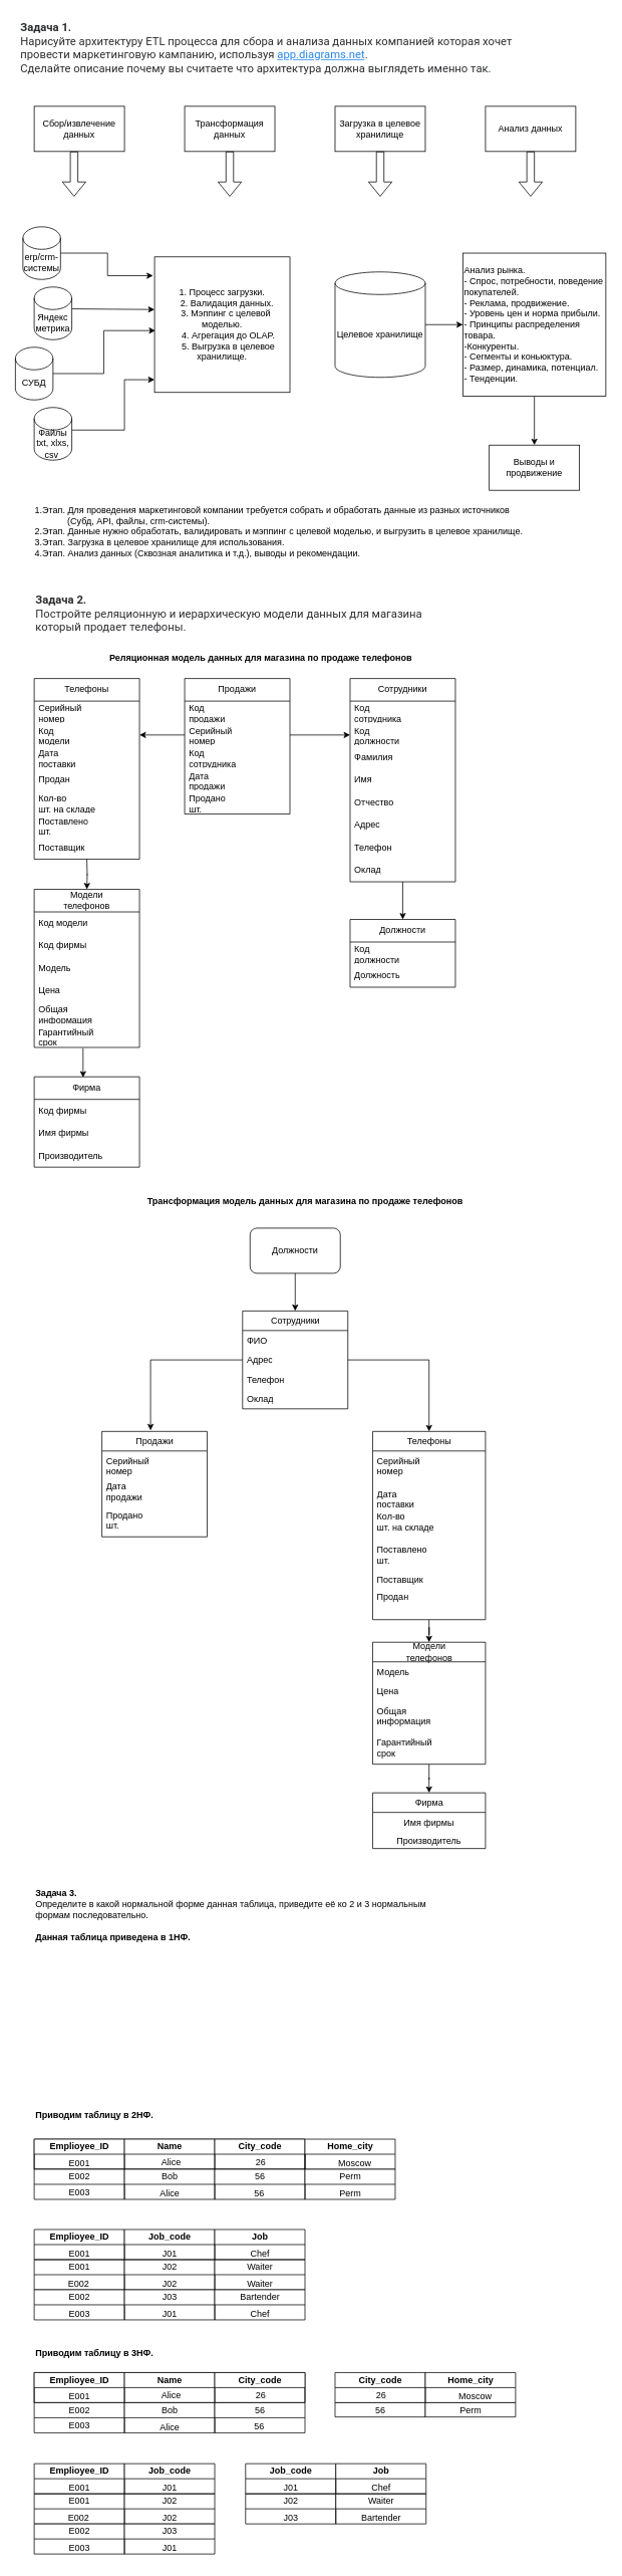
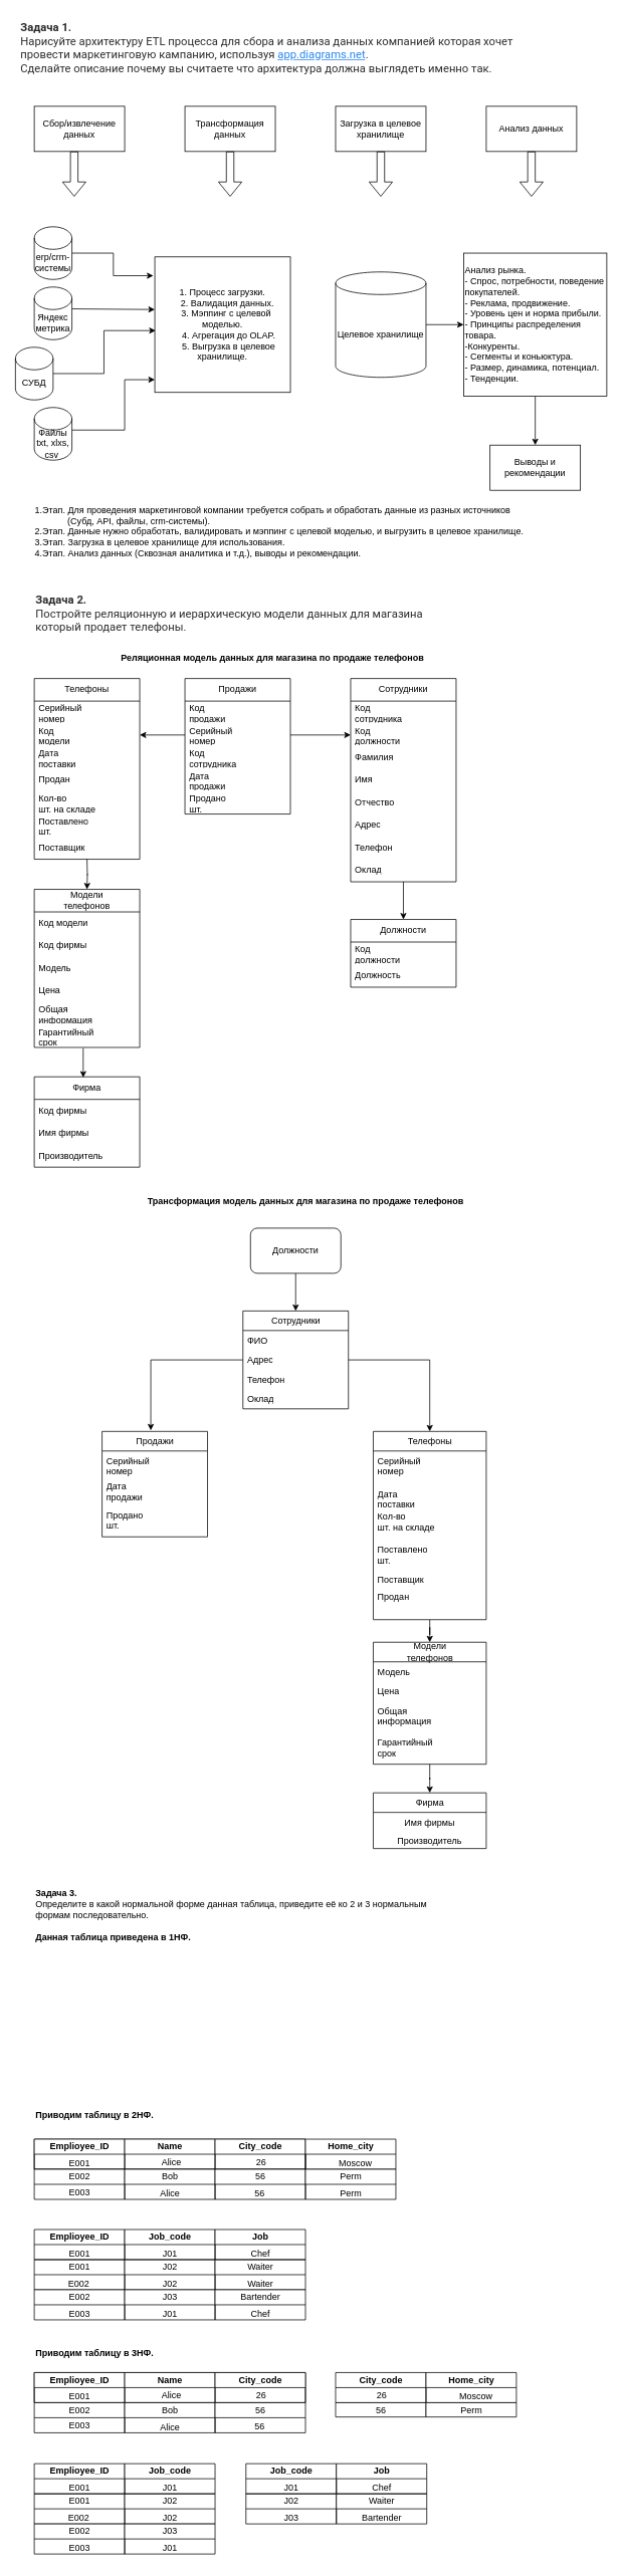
- <mxCell id="46" value="erp/crm-системы" style="shape=cylinder3;whiteSpace=wrap;html=1;boundedLbl=1;backgroundOutline=1;size=15;" parent="1" vertex="1"><mxGeometry x="30" y="300" width="50" height="70" as="geometry" /></mxCell>
+ <mxCell id="46" value="erp/crm-системы" style="shape=cylinder3;whiteSpace=wrap;html=1;boundedLbl=1;backgroundOutline=1;size=15;" parent="1" vertex="1"><mxGeometry x="45" y="300" width="50" height="70" as="geometry" /></mxCell>
- <mxCell id="62" value="Выводы и продвижение" style="rounded=0;whiteSpace=wrap;html=1;" parent="1" vertex="1"><mxGeometry x="650" y="590" width="120" height="60" as="geometry" /></mxCell>
+ <mxCell id="62" value="Выводы и рекомендации" style="rounded=0;whiteSpace=wrap;html=1;" parent="1" vertex="1"><mxGeometry x="650" y="590" width="120" height="60" as="geometry" /></mxCell>
- <mxCell id="69" value="&lt;b&gt;Реляционная модель данных для магазина по продаже телефонов&lt;/b&gt;" style="text;html=1;align=center;verticalAlign=middle;resizable=0;points=[];autosize=1;strokeColor=none;fillColor=none;" parent="1" vertex="1"><mxGeometry x="131" y="858" width="430" height="30" as="geometry" /></mxCell>
+ <mxCell id="69" value="&lt;b&gt;Реляционная модель данных для магазина по продаже телефонов&lt;/b&gt;" style="text;html=1;align=center;verticalAlign=middle;resizable=0;points=[];autosize=1;strokeColor=none;fillColor=none;" parent="1" vertex="1"><mxGeometry x="146" y="858" width="430" height="30" as="geometry" /></mxCell>
